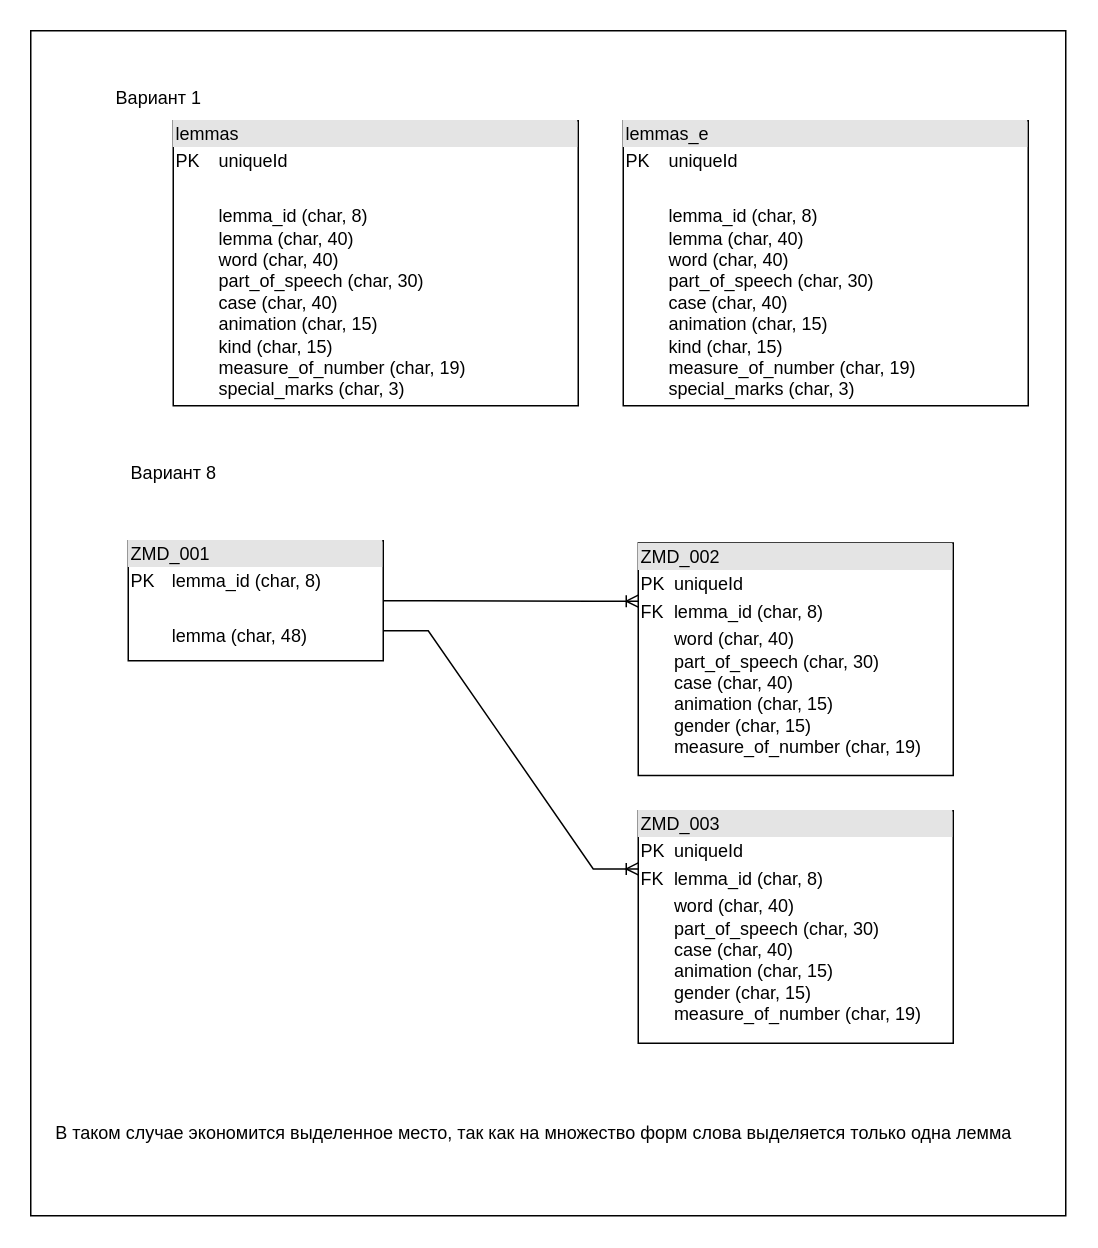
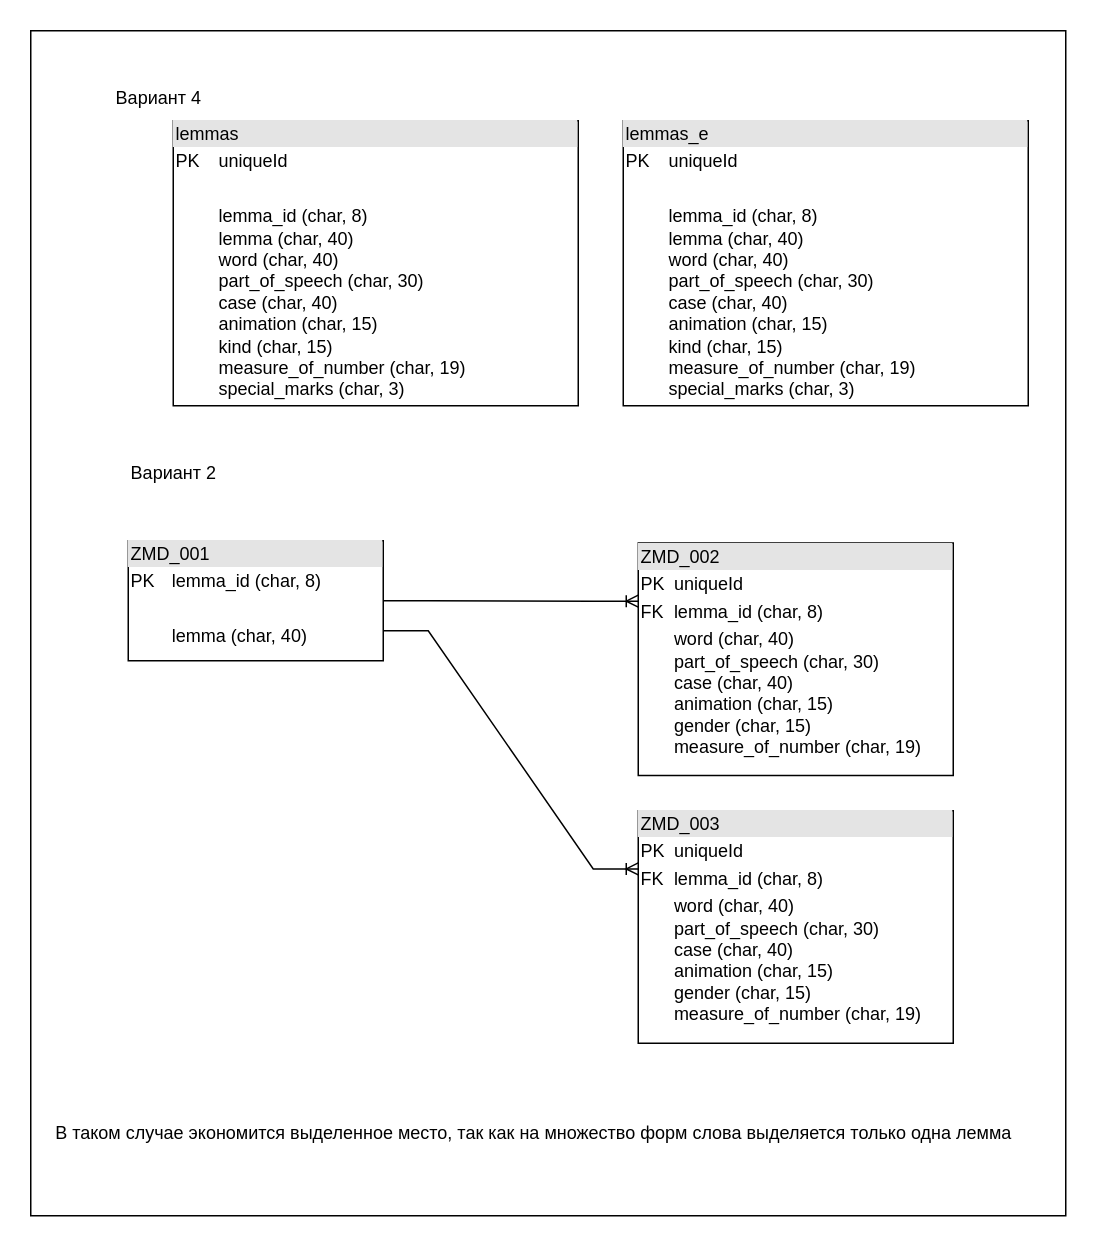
- <mxCell id="6" value="Вариант 1" style="text;html=1;align=center;verticalAlign=middle;resizable=0;points=[];autosize=1;strokeColor=none;fillColor=none;" parent="1" vertex="1"><mxGeometry x="65" y="50" width="80" height="30" as="geometry" /></mxCell>
+ <mxCell id="6" value="Вариант 4" style="text;html=1;align=center;verticalAlign=middle;resizable=0;points=[];autosize=1;strokeColor=none;fillColor=none;" parent="1" vertex="1"><mxGeometry x="65" y="50" width="80" height="30" as="geometry" /></mxCell>
- <mxCell id="7" value="Вариант 8" style="text;html=1;align=center;verticalAlign=middle;resizable=0;points=[];autosize=1;strokeColor=none;fillColor=none;" parent="1" vertex="1"><mxGeometry x="75" y="300" width="80" height="30" as="geometry" /></mxCell>
+ <mxCell id="7" value="Вариант 2" style="text;html=1;align=center;verticalAlign=middle;resizable=0;points=[];autosize=1;strokeColor=none;fillColor=none;" parent="1" vertex="1"><mxGeometry x="75" y="300" width="80" height="30" as="geometry" /></mxCell>
- <mxCell id="9" value="&lt;div style=&quot;box-sizing: border-box; width: 100%; background: rgb(228, 228, 228); padding: 2px;&quot;&gt;ZMD_001&lt;/div&gt;&lt;table style=&quot;width:100%;font-size:1em;&quot; cellpadding=&quot;2&quot; cellspacing=&quot;0&quot;&gt;&lt;tbody&gt;&lt;tr&gt;&lt;td&gt;PK&lt;/td&gt;&lt;td&gt;lemma_id (char, 8)&lt;/td&gt;&lt;/tr&gt;&lt;tr&gt;&lt;td&gt;&lt;br&gt;&lt;/td&gt;&lt;td&gt;&lt;br&gt;&lt;/td&gt;&lt;/tr&gt;&lt;tr&gt;&lt;td&gt;&lt;/td&gt;&lt;td&gt;lemma (char, 48)&lt;br&gt;&lt;/td&gt;&lt;/tr&gt;&lt;/tbody&gt;&lt;/table&gt;" style="verticalAlign=top;align=left;overflow=fill;html=1;whiteSpace=wrap;" parent="1" vertex="1"><mxGeometry x="85" y="360" width="170" height="80" as="geometry" /></mxCell>
+ <mxCell id="9" value="&lt;div style=&quot;box-sizing: border-box; width: 100%; background: rgb(228, 228, 228); padding: 2px;&quot;&gt;ZMD_001&lt;/div&gt;&lt;table style=&quot;width:100%;font-size:1em;&quot; cellpadding=&quot;2&quot; cellspacing=&quot;0&quot;&gt;&lt;tbody&gt;&lt;tr&gt;&lt;td&gt;PK&lt;/td&gt;&lt;td&gt;lemma_id (char, 8)&lt;/td&gt;&lt;/tr&gt;&lt;tr&gt;&lt;td&gt;&lt;br&gt;&lt;/td&gt;&lt;td&gt;&lt;br&gt;&lt;/td&gt;&lt;/tr&gt;&lt;tr&gt;&lt;td&gt;&lt;/td&gt;&lt;td&gt;lemma (char, 40)&lt;br&gt;&lt;/td&gt;&lt;/tr&gt;&lt;/tbody&gt;&lt;/table&gt;" style="verticalAlign=top;align=left;overflow=fill;html=1;whiteSpace=wrap;" parent="1" vertex="1"><mxGeometry x="85" y="360" width="170" height="80" as="geometry" /></mxCell>
